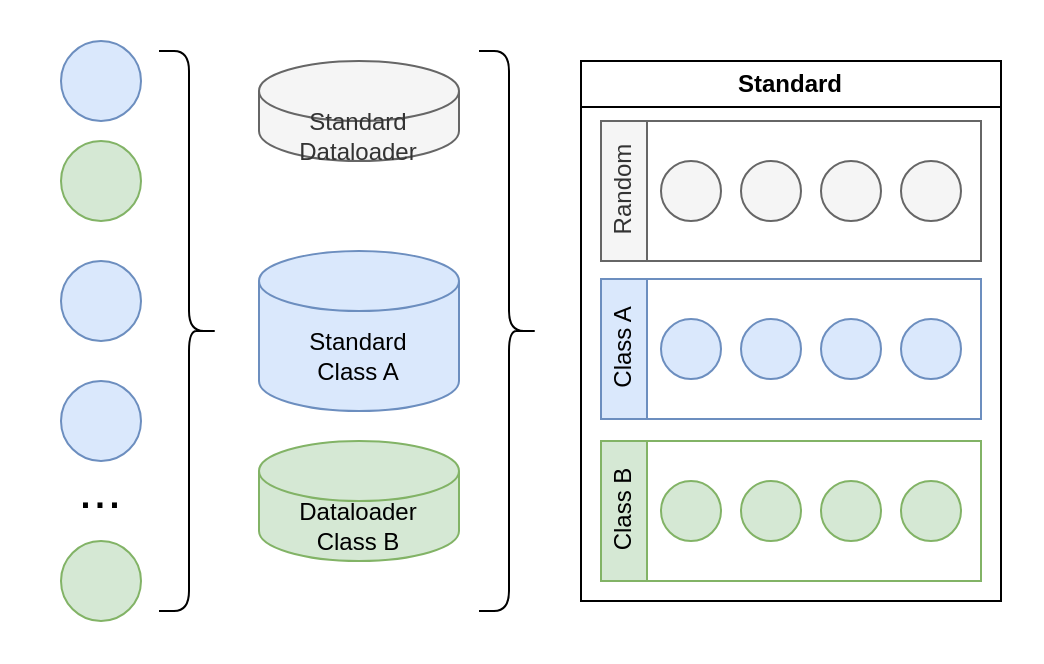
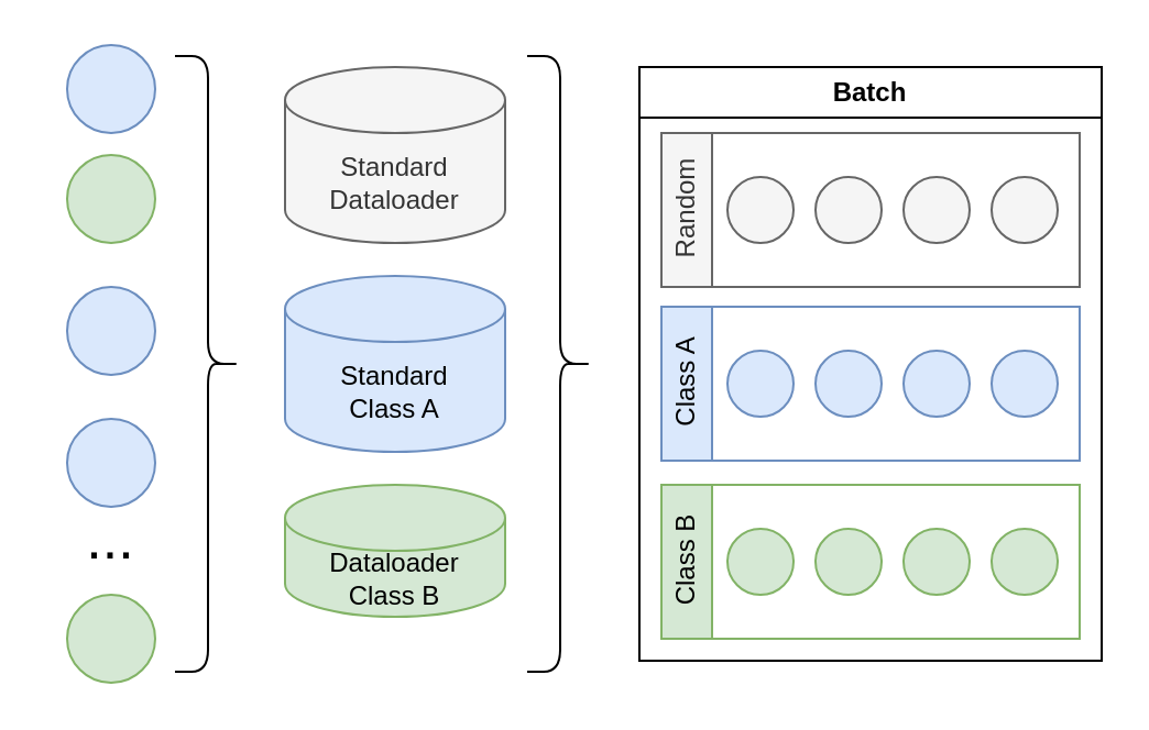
- <mxCell id="12" value="Standard" style="swimlane;whiteSpace=wrap;html=1;" parent="1" vertex="1"><mxGeometry x="290" y="30" width="210" height="270" as="geometry" /></mxCell>
+ <mxCell id="12" value="Batch" style="swimlane;whiteSpace=wrap;html=1;" parent="1" vertex="1"><mxGeometry x="290" y="30" width="210" height="270" as="geometry" /></mxCell>
- <mxCell id="28" value="Standard&lt;br&gt;Dataloader" style="shape=cylinder3;whiteSpace=wrap;html=1;boundedLbl=1;backgroundOutline=1;size=15;fillColor=#f5f5f5;strokeColor=#666666;fontColor=#333333;" parent="1" vertex="1"><mxGeometry x="129" y="30" width="100" height="50" as="geometry" /></mxCell>
+ <mxCell id="28" value="Standard&lt;br&gt;Dataloader" style="shape=cylinder3;whiteSpace=wrap;html=1;boundedLbl=1;backgroundOutline=1;size=15;fillColor=#f5f5f5;strokeColor=#666666;fontColor=#333333;" parent="1" vertex="1"><mxGeometry x="129" y="30" width="100" height="80" as="geometry" /></mxCell>
